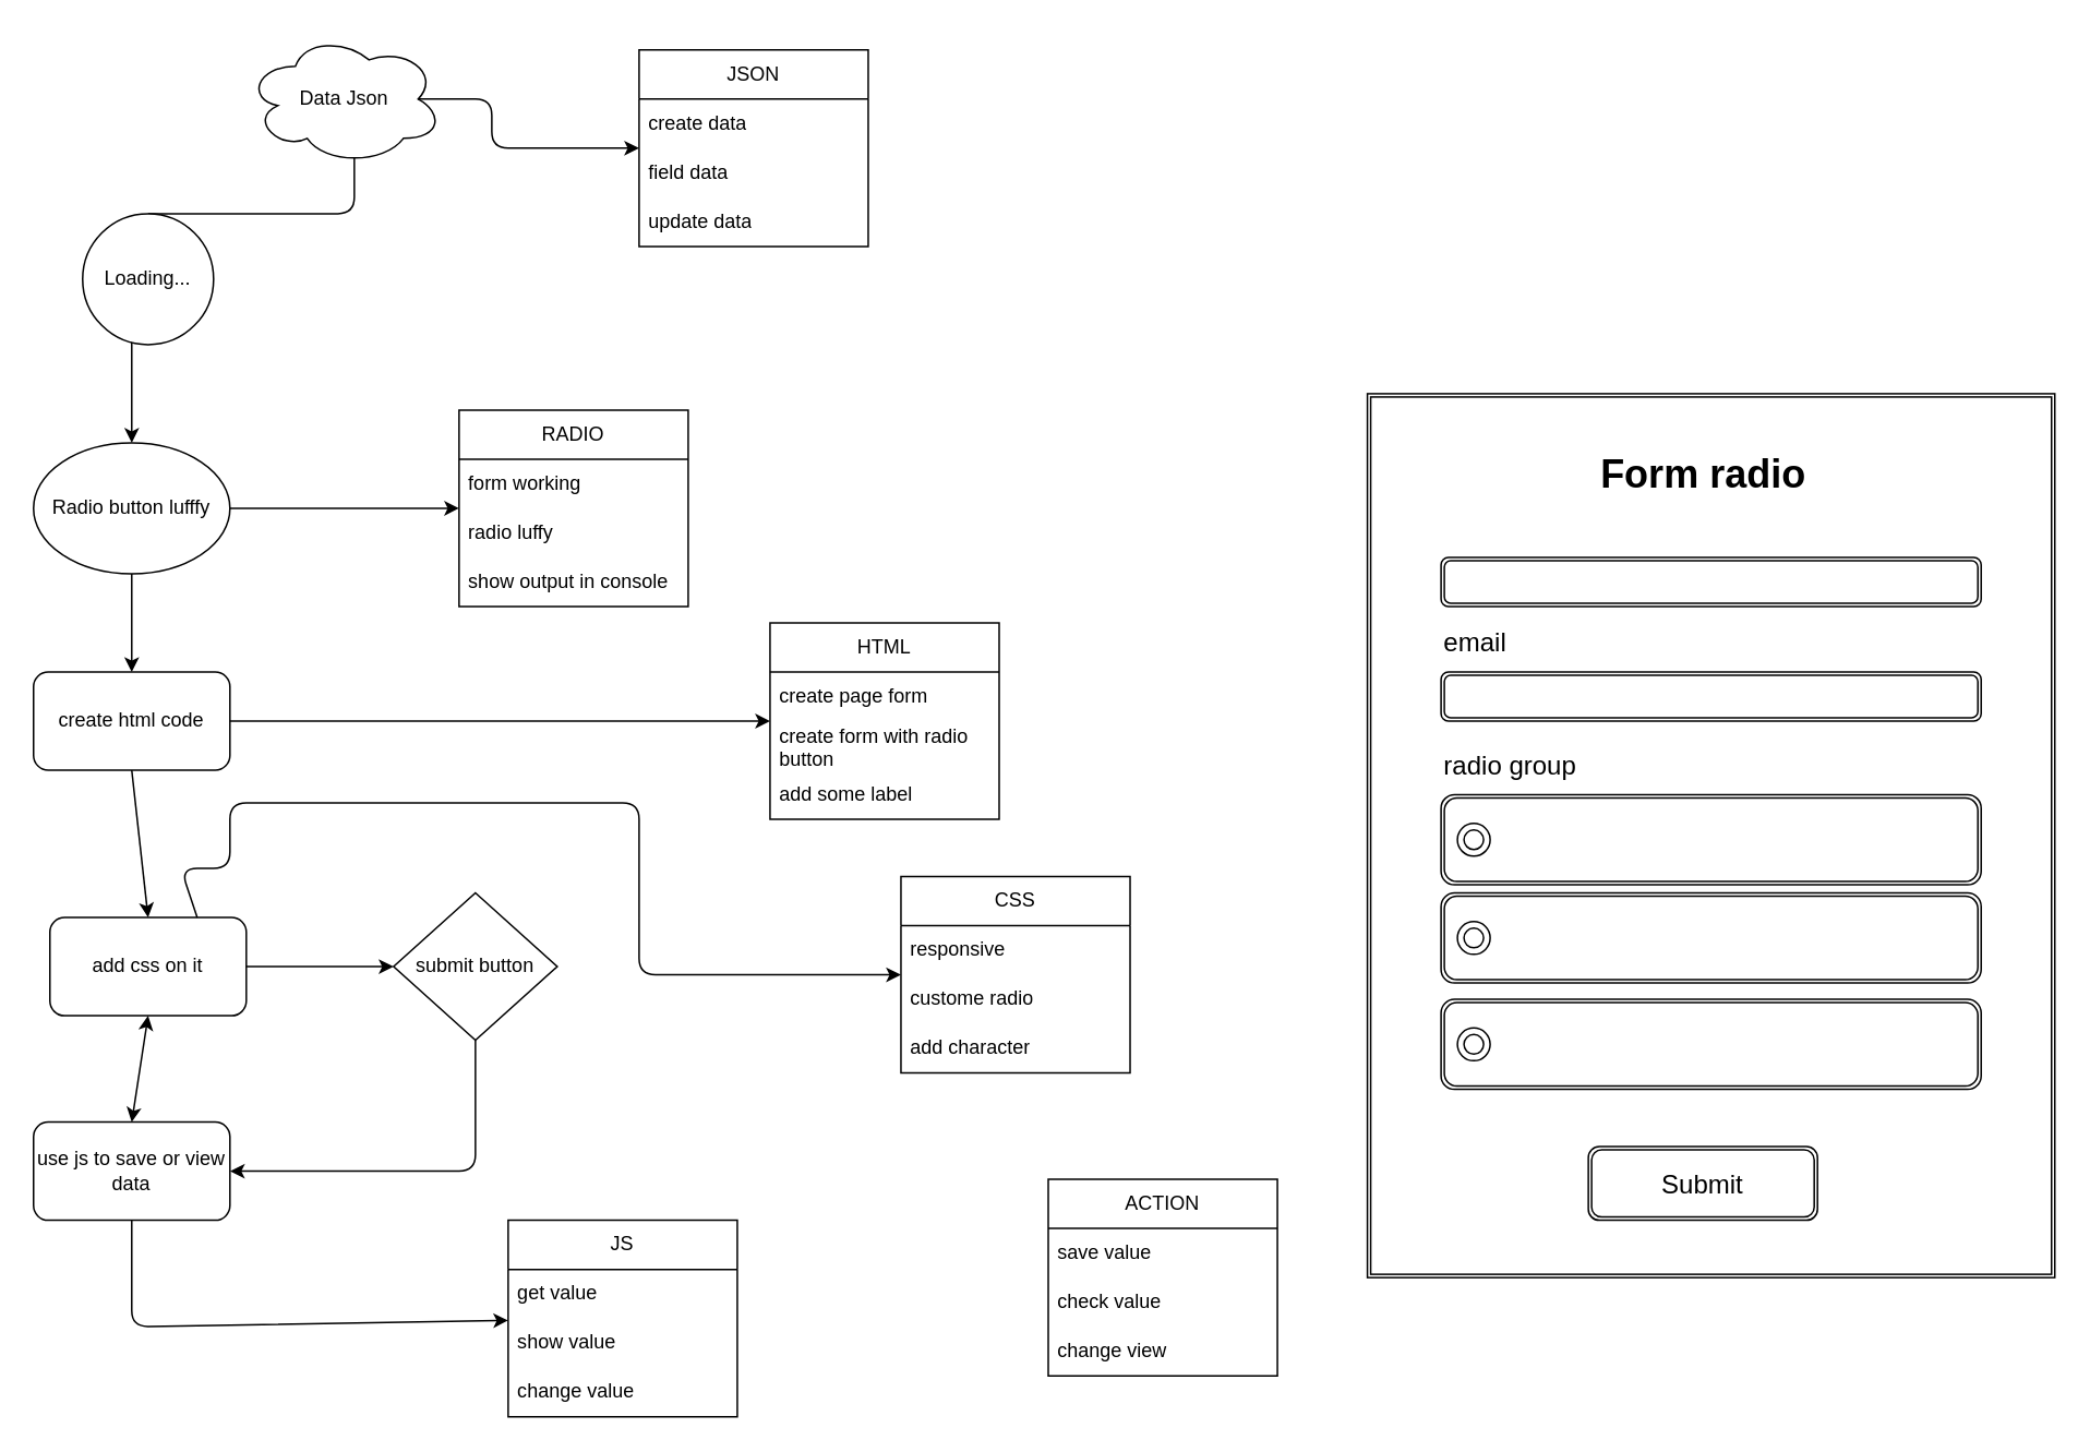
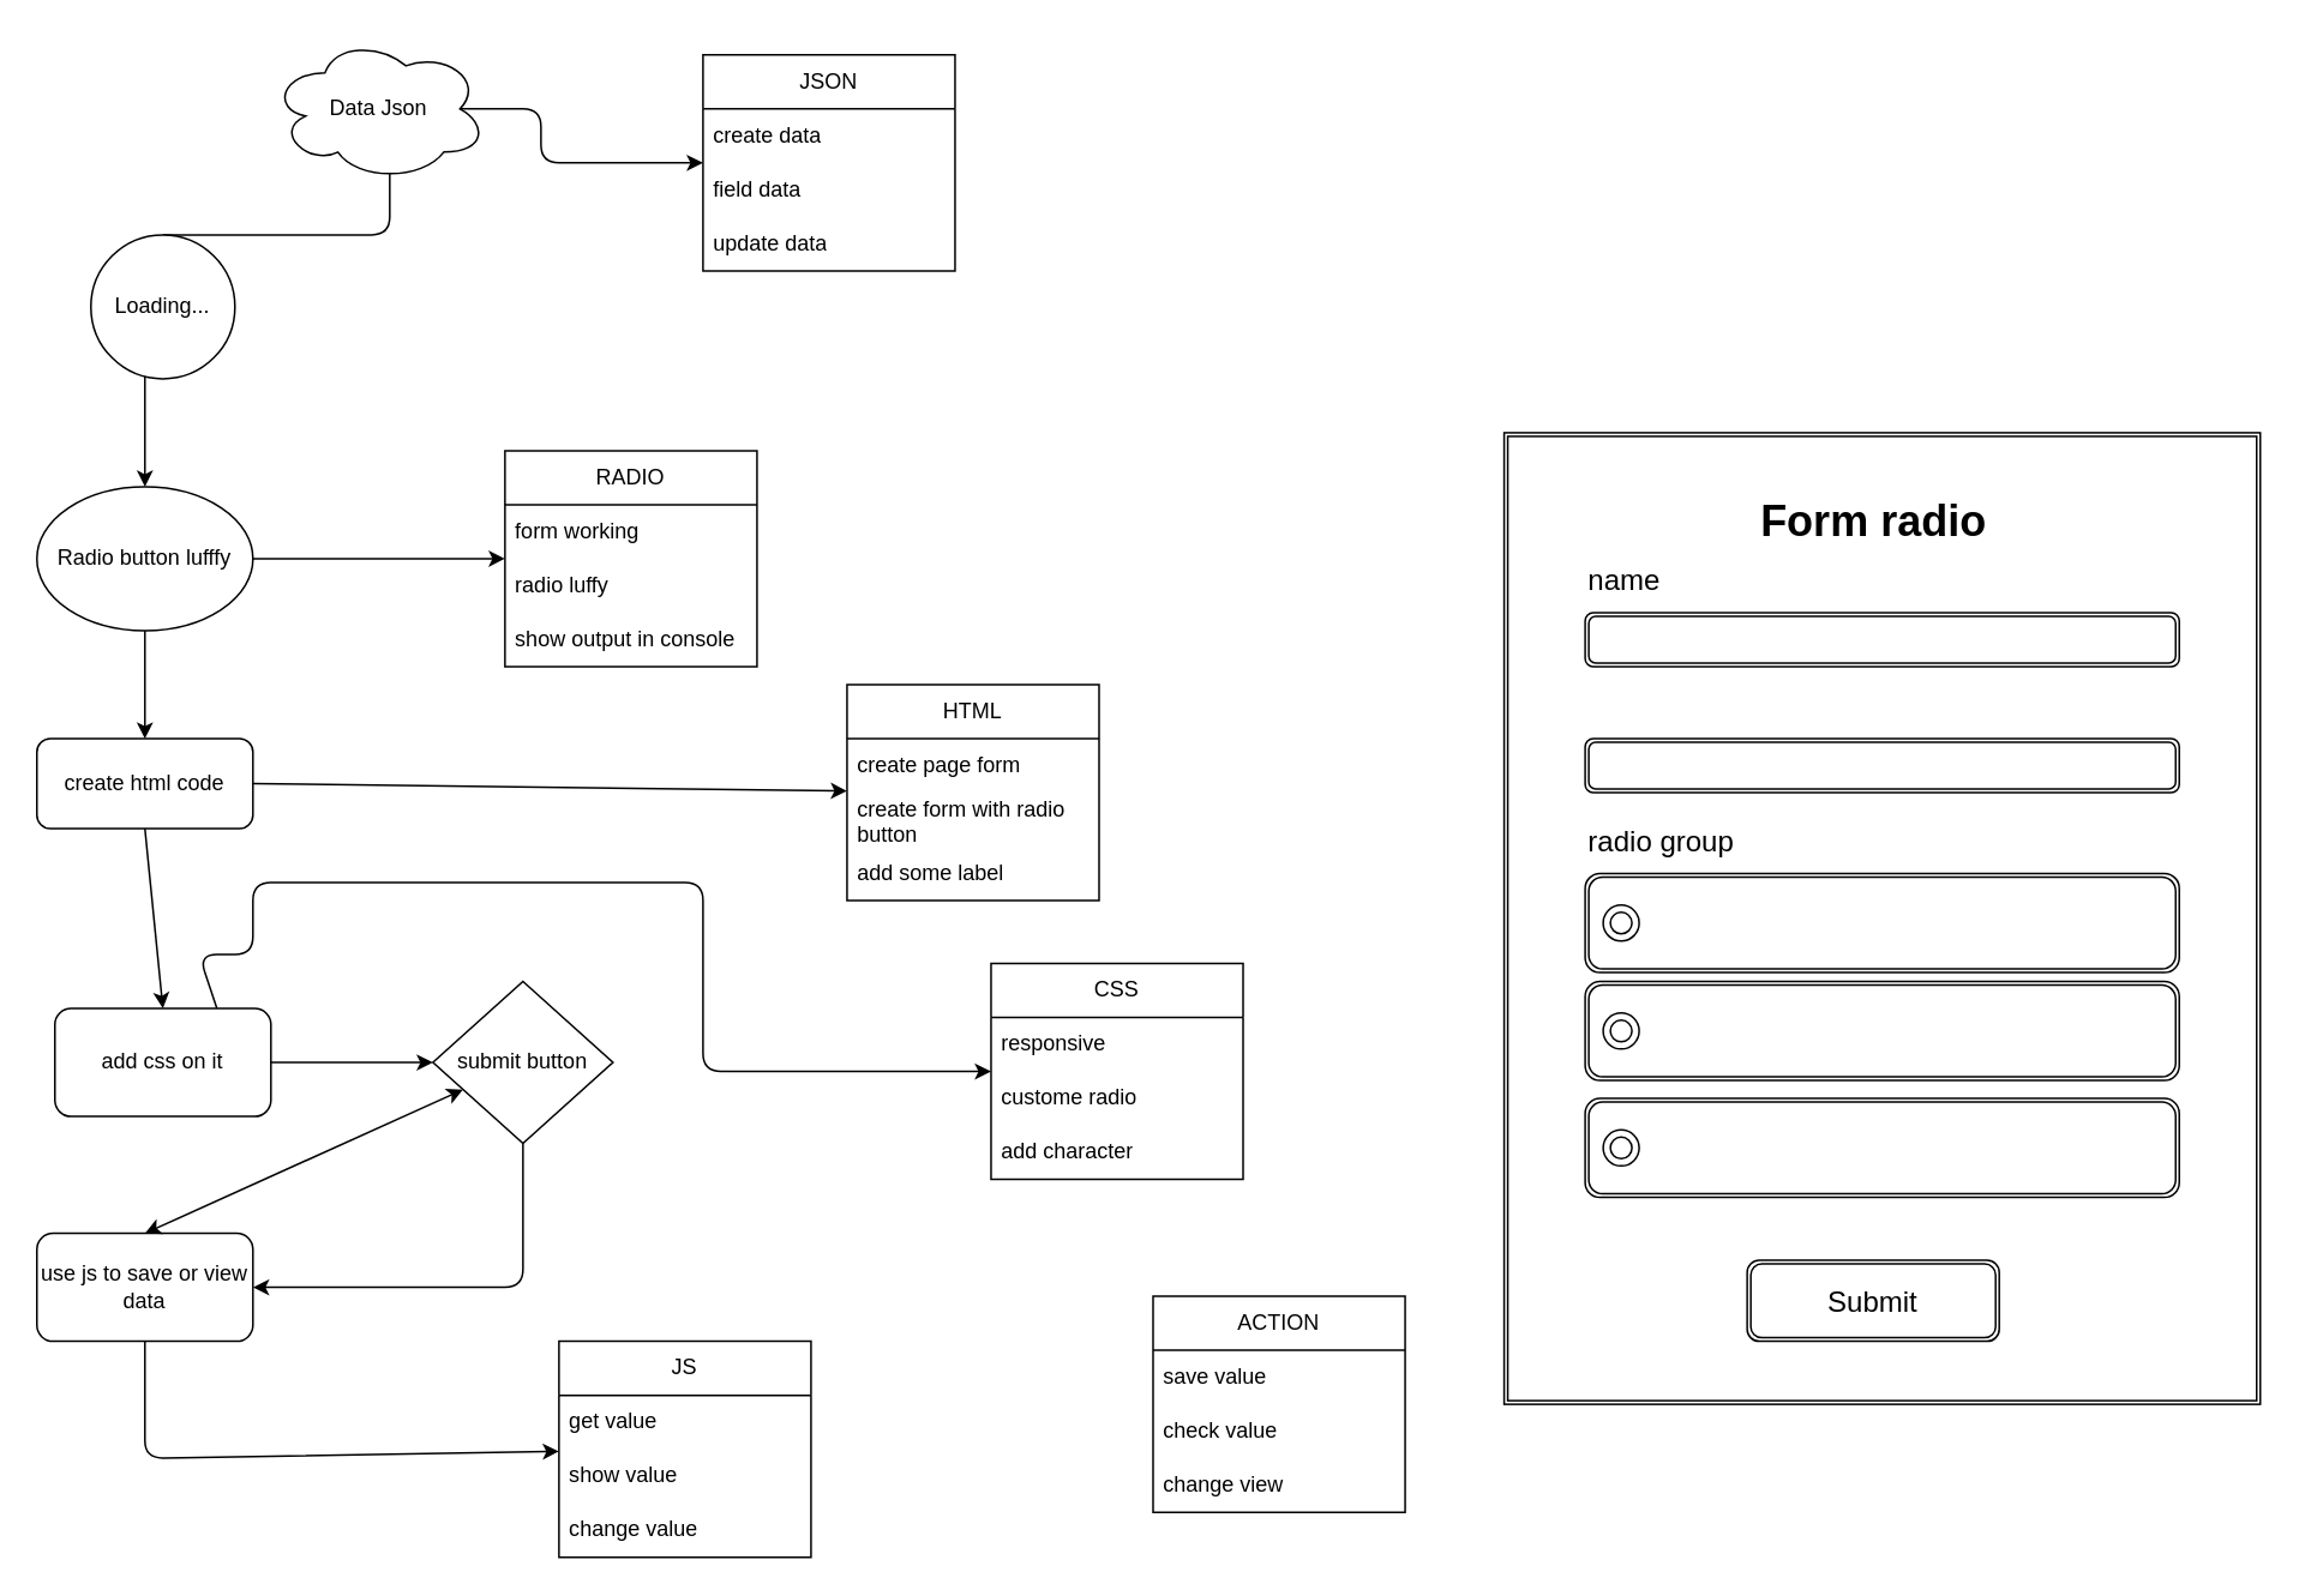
+ <mxCell id="38" value="&lt;span style=&quot;font-weight: normal;&quot;&gt;&lt;font style=&quot;font-size: 16px;&quot;&gt;name&lt;/font&gt;&lt;/span&gt;" style="text;strokeColor=none;fillColor=none;html=1;fontSize=24;fontStyle=1;verticalAlign=middle;align=left;rounded=0;shadow=0;glass=0;sketch=0;" parent="1" vertex="1"><mxGeometry x="880" y="300" width="100" height="40" as="geometry" /></mxCell>
- <mxCell id="40" value="&lt;span style=&quot;font-weight: normal;&quot;&gt;&lt;font style=&quot;font-size: 16px;&quot;&gt;email&lt;/font&gt;&lt;/span&gt;" style="text;strokeColor=none;fillColor=none;html=1;fontSize=24;fontStyle=1;verticalAlign=middle;align=left;rounded=0;shadow=0;glass=0;sketch=0;" parent="1" vertex="1"><mxGeometry x="880" y="370" width="100" height="40" as="geometry" /></mxCell>
- <mxCell id="3" value="create html code" style="rounded=1;whiteSpace=wrap;html=1;" parent="1" vertex="1"><mxGeometry x="20" y="410" width="120" height="60" as="geometry" /></mxCell>
+ <mxCell id="3" value="create html code" style="rounded=1;whiteSpace=wrap;html=1;" parent="1" vertex="1"><mxGeometry x="20" y="410" width="120" height="50" as="geometry" /></mxCell>
- <mxCell id="11" value="" style="endArrow=classic;startArrow=classic;html=1;entryX=0.5;entryY=1;entryDx=0;entryDy=0;exitX=0.5;exitY=0;exitDx=0;exitDy=0;" parent="1" source="9" target="5" edge="1"><mxGeometry width="50" height="50" relative="1" as="geometry"><mxPoint x="80" y="690" as="sourcePoint" /><mxPoint x="510" y="600" as="targetPoint" /></mxGeometry></mxCell>
+ <mxCell id="11" value="" style="endArrow=classic;startArrow=classic;html=1;exitX=0.5;exitY=0;exitDx=0;exitDy=0;" parent="1" source="9" target="7" edge="1"><mxGeometry width="50" height="50" relative="1" as="geometry"><mxPoint x="80" y="690" as="sourcePoint" /><mxPoint x="510" y="600" as="targetPoint" /></mxGeometry></mxCell>
